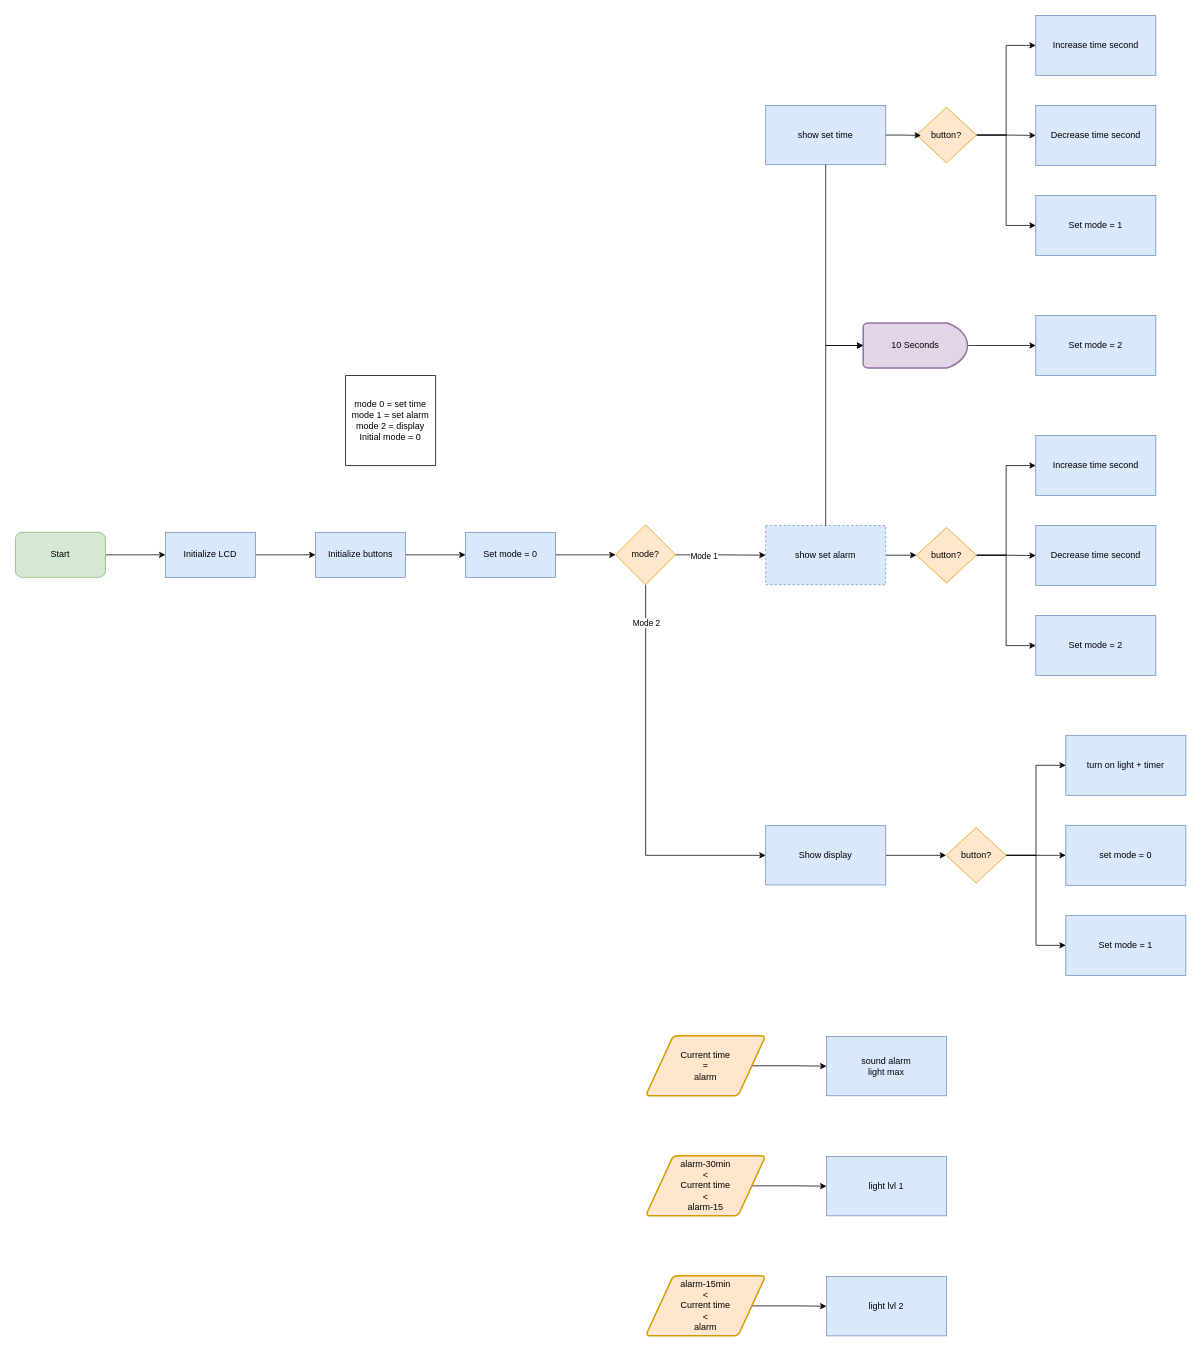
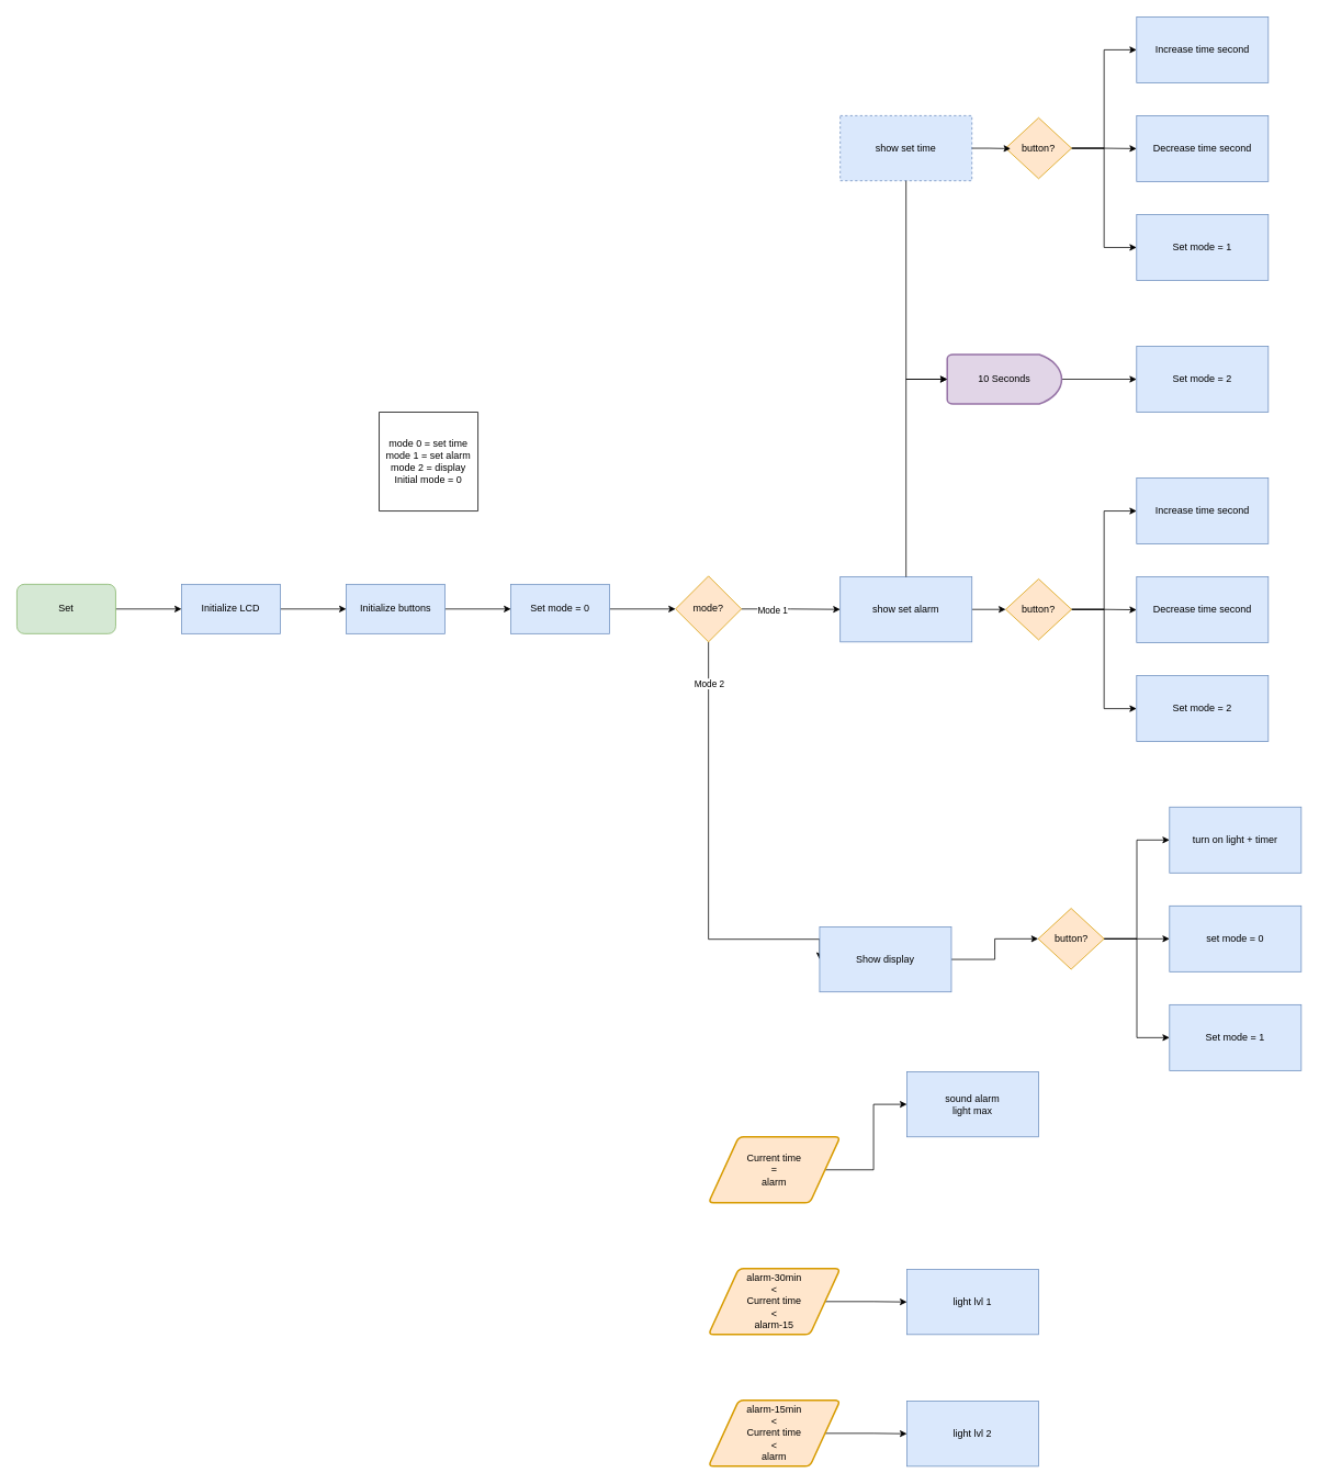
- <mxCell id="16" value="show set time" style="rounded=0;whiteSpace=wrap;html=1;fillColor=#dae8fc;strokeColor=#6c8ebf;glass=0;shadow=0;" parent="1" vertex="1"><mxGeometry x="1020" y="140" width="160" height="79" as="geometry" /></mxCell>
+ <mxCell id="16" value="show set time" style="rounded=0;whiteSpace=wrap;html=1;fillColor=#dae8fc;strokeColor=#6c8ebf;glass=0;shadow=0;dashed=1;" parent="1" vertex="1"><mxGeometry x="1020" y="140" width="160" height="79" as="geometry" /></mxCell>
- <mxCell id="3" value="Start" style="rounded=1;whiteSpace=wrap;html=1;fillColor=#d5e8d4;strokeColor=#82b366;" parent="1" vertex="1"><mxGeometry y="709" width="120" height="60" as="geometry" x="20" /></mxCell>
+ <mxCell id="3" value="Set" style="rounded=1;whiteSpace=wrap;html=1;fillColor=#d5e8d4;strokeColor=#82b366;" parent="1" vertex="1"><mxGeometry y="709" width="120" height="60" as="geometry" x="20" /></mxCell>
- <mxCell id="25" value="show set alarm" style="rounded=0;whiteSpace=wrap;html=1;fillColor=#dae8fc;strokeColor=#6c8ebf;glass=0;shadow=0;dashed=1;" vertex="1" parent="1"><mxGeometry x="1020" y="700" width="160" height="79" as="geometry" /></mxCell>
+ <mxCell id="25" value="show set alarm" style="rounded=0;whiteSpace=wrap;html=1;fillColor=#dae8fc;strokeColor=#6c8ebf;glass=0;shadow=0;" vertex="1" parent="1"><mxGeometry x="1020" y="700" width="160" height="79" as="geometry" /></mxCell>
- <mxCell id="35" value="Show display" style="rounded=0;whiteSpace=wrap;html=1;fillColor=#dae8fc;strokeColor=#6c8ebf;glass=0;shadow=0;" vertex="1" parent="1"><mxGeometry x="1020" y="1100" width="160" height="79" as="geometry" /></mxCell>
+ <mxCell id="35" value="Show display" style="rounded=0;whiteSpace=wrap;html=1;fillColor=#dae8fc;strokeColor=#6c8ebf;glass=0;shadow=0;" vertex="1" parent="1"><mxGeometry x="995" y="1125" width="160" height="79" as="geometry" /></mxCell>
- <mxCell id="43" value="sound alarm&lt;br&gt;light max" style="rounded=0;whiteSpace=wrap;html=1;fillColor=#dae8fc;strokeColor=#6c8ebf;glass=0;shadow=0;" vertex="1" parent="1"><mxGeometry x="1101" y="1381" width="160" height="79" as="geometry" /></mxCell>
+ <mxCell id="43" value="sound alarm&lt;br&gt;light max" style="rounded=0;whiteSpace=wrap;html=1;fillColor=#dae8fc;strokeColor=#6c8ebf;glass=0;shadow=0;" vertex="1" parent="1"><mxGeometry x="1101" y="1301" width="160" height="79" as="geometry" /></mxCell>
